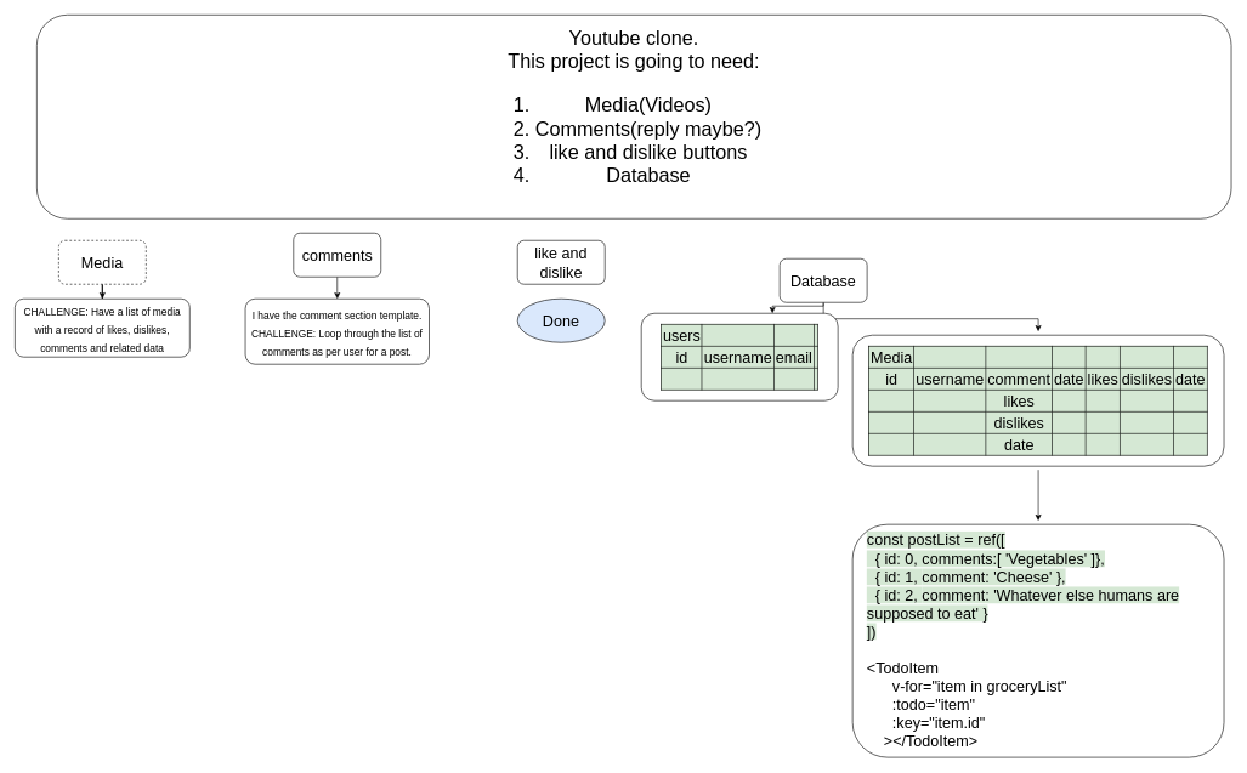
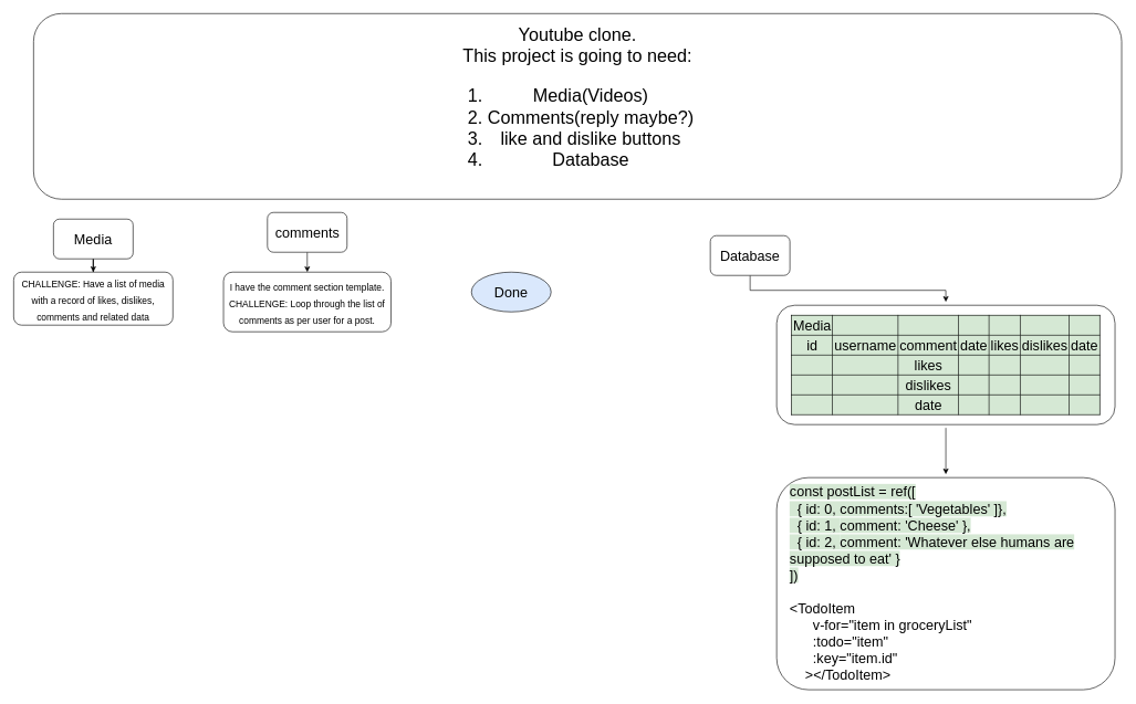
- <mxCell id="4" value="Media" style="rounded=1;whiteSpace=wrap;html=1;fontSize=21;dashed=1;" parent="1" vertex="1"><mxGeometry x="80" y="330" width="120" height="60" as="geometry" /></mxCell>
+ <mxCell id="4" value="Media" style="rounded=1;whiteSpace=wrap;html=1;fontSize=21;" parent="1" vertex="1"><mxGeometry x="80" y="330" width="120" height="60" as="geometry" /></mxCell>
- <mxCell id="7" value="like and dislike" style="rounded=1;whiteSpace=wrap;html=1;fontSize=21;" parent="1" vertex="1"><mxGeometry x="710" y="330" width="120" height="60" as="geometry" /></mxCell>
- <mxCell id="11" value="" style="edgeStyle=orthogonalEdgeStyle;rounded=0;orthogonalLoop=1;jettySize=auto;html=1;fontSize=14;" parent="1" source="13" target="14" edge="1"><mxGeometry relative="1" as="geometry"><Array as="points"><mxPoint x="1130" y="420" /><mxPoint x="1060" y="420" /></Array></mxGeometry></mxCell>
- <mxCell id="14" value="&lt;table cellpadding=&quot;2pt&quot; border=&quot;1&quot; style=&quot;background-color: rgb(213 , 232 , 212) ; border: 1px solid rgb(0 , 0 , 0) ; border-collapse: collapse&quot;&gt;&lt;tbody&gt;&lt;tr&gt;&lt;td&gt;users&lt;/td&gt;&lt;td&gt;&lt;br&gt;&lt;/td&gt;&lt;td&gt;&lt;br&gt;&lt;/td&gt;&lt;td&gt;&lt;br&gt;&lt;/td&gt;&lt;/tr&gt;&lt;tr&gt;&lt;td&gt;id&lt;br&gt;&lt;/td&gt;&lt;td&gt;username&lt;/td&gt;&lt;td&gt;email&lt;/td&gt;&lt;td&gt;&lt;br&gt;&lt;/td&gt;&lt;/tr&gt;&lt;tr&gt;&lt;td&gt;&lt;br&gt;&lt;/td&gt;&lt;td&gt;&lt;br&gt;&lt;/td&gt;&lt;td&gt;&lt;br&gt;&lt;/td&gt;&lt;td&gt;&lt;br&gt;&lt;/td&gt;&lt;/tr&gt;&lt;/tbody&gt;&lt;/table&gt;" style="rounded=1;whiteSpace=wrap;html=1;fontSize=21;spacingLeft=3;spacingRight=3;" parent="1" vertex="1"><mxGeometry x="880" y="430" width="270" height="120" as="geometry" /></mxCell>
